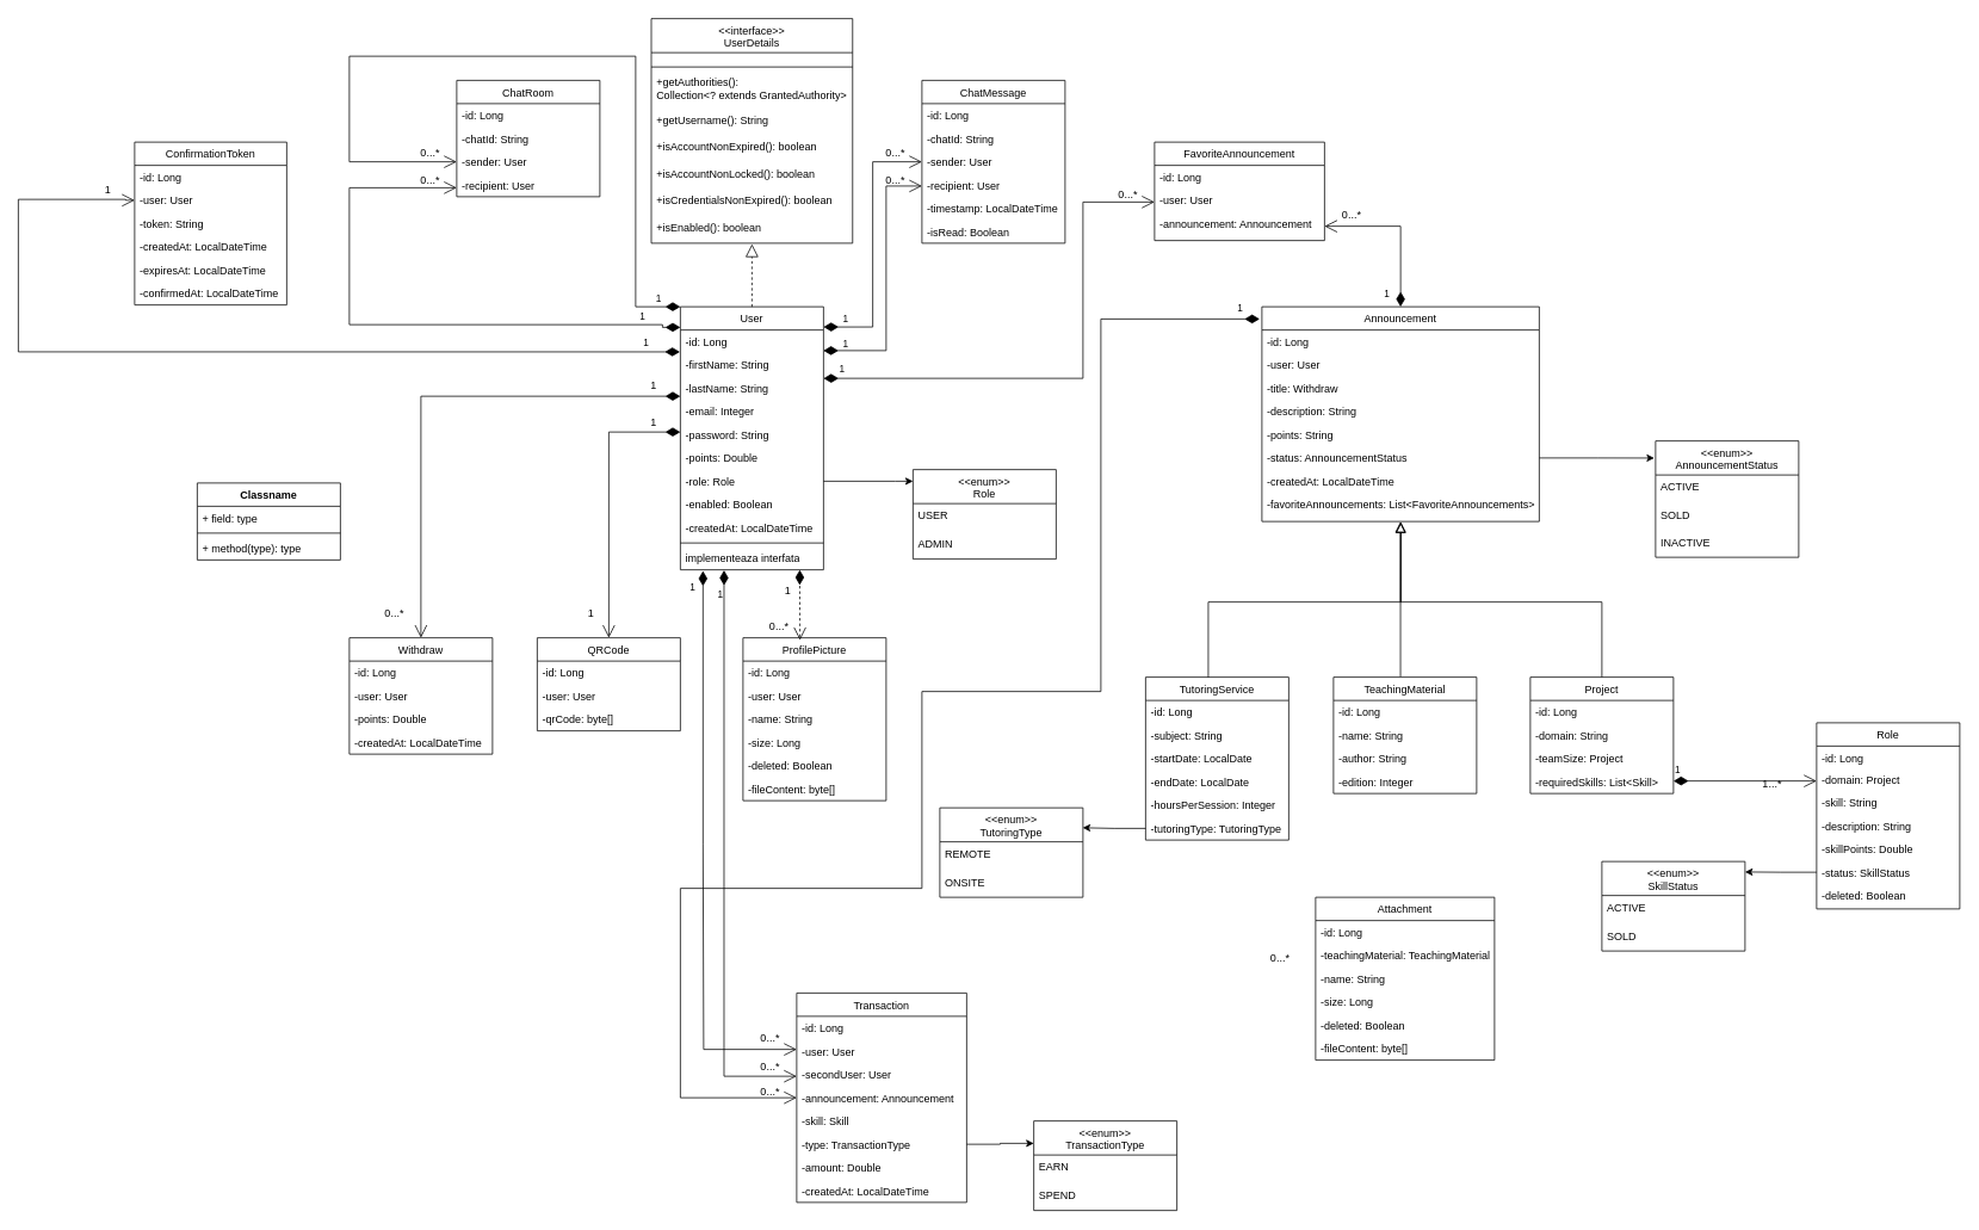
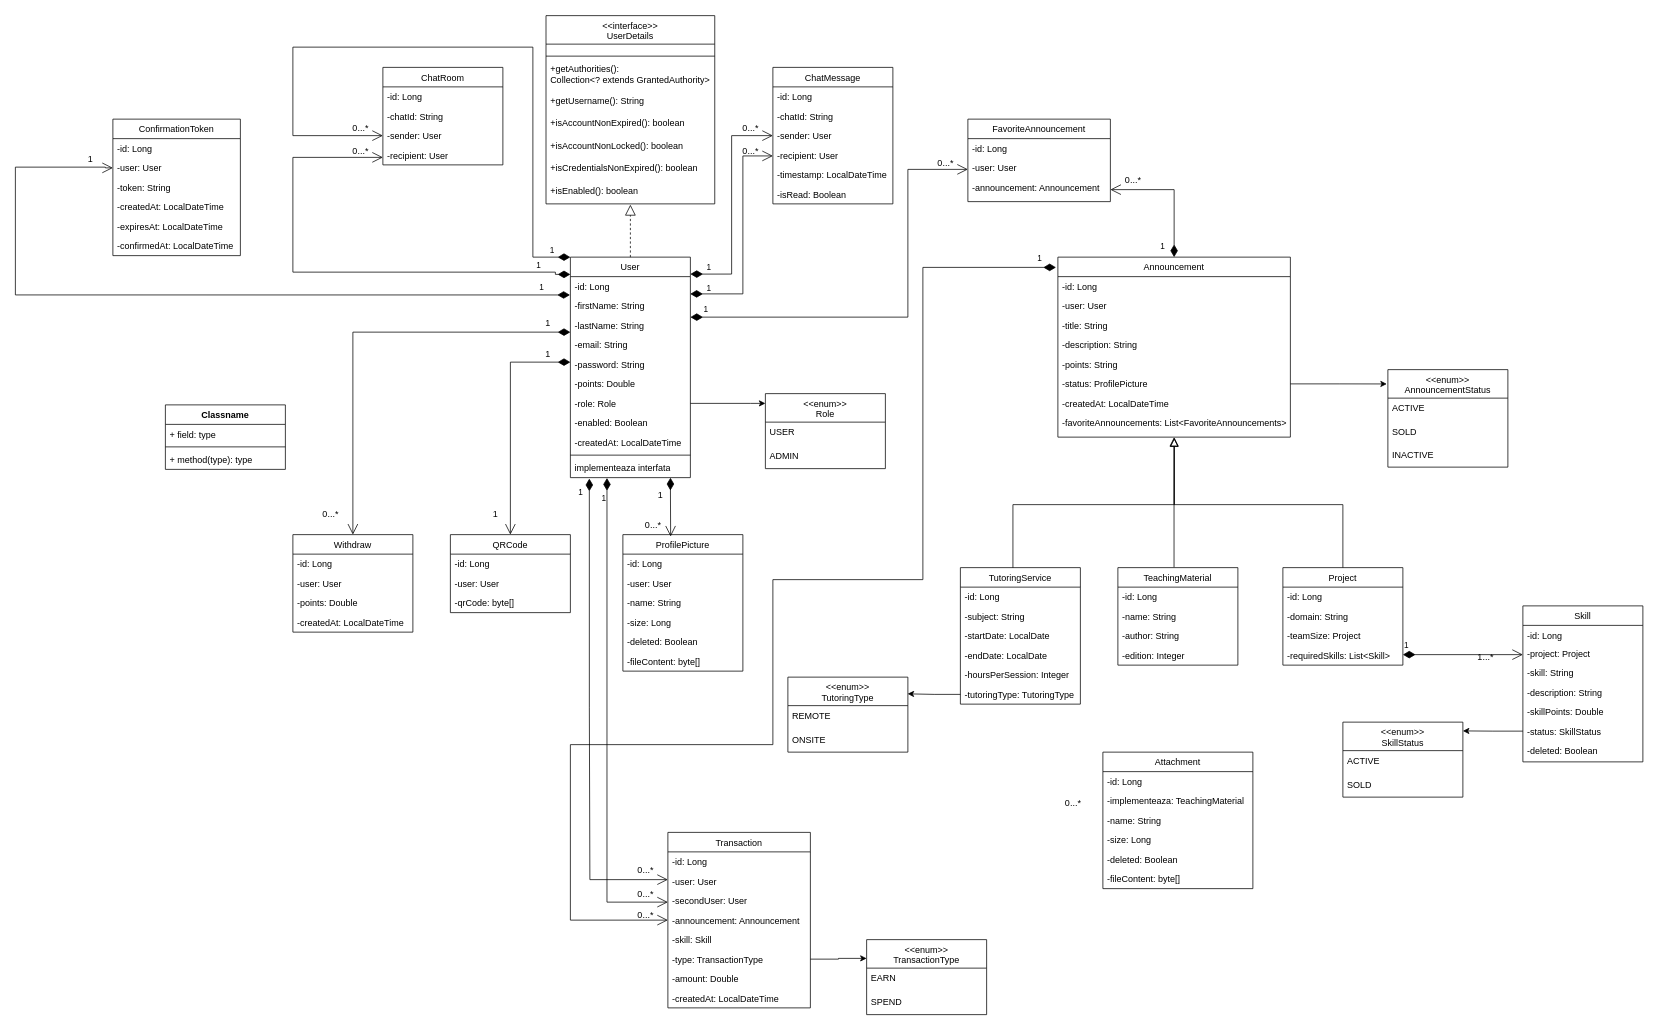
- <mxCell id="5" value="-title: Withdraw" style="text;align=left;verticalAlign=top;spacingLeft=4;spacingRight=4;overflow=hidden;rotatable=0;points=[[0,0.5],[1,0.5]];portConstraint=eastwest;rounded=0;shadow=0;html=0;" parent="2" vertex="1"><mxGeometry y="78" width="310" height="26" as="geometry" /></mxCell>
+ <mxCell id="5" value="-title: String" style="text;align=left;verticalAlign=top;spacingLeft=4;spacingRight=4;overflow=hidden;rotatable=0;points=[[0,0.5],[1,0.5]];portConstraint=eastwest;rounded=0;shadow=0;html=0;" parent="2" vertex="1"><mxGeometry y="78" width="310" height="26" as="geometry" /></mxCell>
- <mxCell id="29" value="-email: Integer" style="text;align=left;verticalAlign=top;spacingLeft=4;spacingRight=4;overflow=hidden;rotatable=0;points=[[0,0.5],[1,0.5]];portConstraint=eastwest;rounded=0;shadow=0;html=0;" parent="25" vertex="1"><mxGeometry y="104" width="160" height="26" as="geometry" /></mxCell>
+ <mxCell id="29" value="-email: String" style="text;align=left;verticalAlign=top;spacingLeft=4;spacingRight=4;overflow=hidden;rotatable=0;points=[[0,0.5],[1,0.5]];portConstraint=eastwest;rounded=0;shadow=0;html=0;" parent="25" vertex="1"><mxGeometry y="104" width="160" height="26" as="geometry" /></mxCell>
- <mxCell id="8" value="-status: AnnouncementStatus" style="text;align=left;verticalAlign=top;spacingLeft=4;spacingRight=4;overflow=hidden;rotatable=0;points=[[0,0.5],[1,0.5]];portConstraint=eastwest;rounded=0;shadow=0;html=0;" parent="2" vertex="1"><mxGeometry y="156" width="310" height="26" as="geometry" /></mxCell>
+ <mxCell id="8" value="-status: ProfilePicture" style="text;align=left;verticalAlign=top;spacingLeft=4;spacingRight=4;overflow=hidden;rotatable=0;points=[[0,0.5],[1,0.5]];portConstraint=eastwest;rounded=0;shadow=0;html=0;" parent="2" vertex="1"><mxGeometry y="156" width="310" height="26" as="geometry" /></mxCell>
- <mxCell id="114" value="" style="endArrow=open;html=1;endSize=12;startArrow=diamondThin;startSize=14;startFill=1;edgeStyle=orthogonalEdgeStyle;align=left;verticalAlign=bottom;rounded=0;entryX=0.398;entryY=0.014;entryDx=0;entryDy=0;entryPerimeter=0;exitX=0.834;exitY=1.003;exitDx=0;exitDy=0;exitPerimeter=0;dashed=1;" parent="1" target="62" edge="1" source="36"><mxGeometry x="-1" y="3" relative="1" as="geometry"><mxPoint x="894" y="642" as="sourcePoint" /><mxPoint x="633" y="1005.01" as="targetPoint" /><Array as="points"><mxPoint x="893" y="647" /><mxPoint x="894" y="647" /></Array></mxGeometry></mxCell>
+ <mxCell id="114" value="" style="endArrow=open;html=1;endSize=12;startArrow=diamondThin;startSize=14;startFill=1;edgeStyle=orthogonalEdgeStyle;align=left;verticalAlign=bottom;rounded=0;entryX=0.398;entryY=0.014;entryDx=0;entryDy=0;entryPerimeter=0;exitX=0.834;exitY=1.003;exitDx=0;exitDy=0;exitPerimeter=0;" parent="1" target="62" edge="1" source="36"><mxGeometry x="-1" y="3" relative="1" as="geometry"><mxPoint x="894" y="642" as="sourcePoint" /><mxPoint x="633" y="1005.01" as="targetPoint" /><Array as="points"><mxPoint x="893" y="647" /><mxPoint x="894" y="647" /></Array></mxGeometry></mxCell>
- <mxCell id="79" value="Role" style="swimlane;fontStyle=0;align=center;verticalAlign=top;childLayout=stackLayout;horizontal=1;startSize=26;horizontalStack=0;resizeParent=1;resizeLast=0;collapsible=1;marginBottom=0;rounded=0;shadow=0;strokeWidth=1;" parent="1" vertex="1"><mxGeometry x="2030" y="807" width="160" height="208" as="geometry"><mxRectangle x="340" y="380" width="170" height="26" as="alternateBounds" /></mxGeometry></mxCell>
+ <mxCell id="79" value="Skill" style="swimlane;fontStyle=0;align=center;verticalAlign=top;childLayout=stackLayout;horizontal=1;startSize=26;horizontalStack=0;resizeParent=1;resizeLast=0;collapsible=1;marginBottom=0;rounded=0;shadow=0;strokeWidth=1;" parent="1" vertex="1"><mxGeometry x="2030" y="807" width="160" height="208" as="geometry"><mxRectangle x="340" y="380" width="170" height="26" as="alternateBounds" /></mxGeometry></mxCell>
- <mxCell id="81" value="-domain: Project" style="text;align=left;verticalAlign=top;spacingLeft=4;spacingRight=4;overflow=hidden;rotatable=0;points=[[0,0.5],[1,0.5]];portConstraint=eastwest;" parent="79" vertex="1"><mxGeometry y="50" width="160" height="26" as="geometry" /></mxCell>
+ <mxCell id="81" value="-project: Project" style="text;align=left;verticalAlign=top;spacingLeft=4;spacingRight=4;overflow=hidden;rotatable=0;points=[[0,0.5],[1,0.5]];portConstraint=eastwest;" parent="79" vertex="1"><mxGeometry y="50" width="160" height="26" as="geometry" /></mxCell>
- <mxCell id="48" value="-teachingMaterial: TeachingMaterial" style="text;align=left;verticalAlign=top;spacingLeft=4;spacingRight=4;overflow=hidden;rotatable=0;points=[[0,0.5],[1,0.5]];portConstraint=eastwest;" parent="46" vertex="1"><mxGeometry y="52" width="200" height="26" as="geometry" /></mxCell>
+ <mxCell id="48" value="-implementeaza: TeachingMaterial" style="text;align=left;verticalAlign=top;spacingLeft=4;spacingRight=4;overflow=hidden;rotatable=0;points=[[0,0.5],[1,0.5]];portConstraint=eastwest;" parent="46" vertex="1"><mxGeometry y="52" width="200" height="26" as="geometry" /></mxCell>
